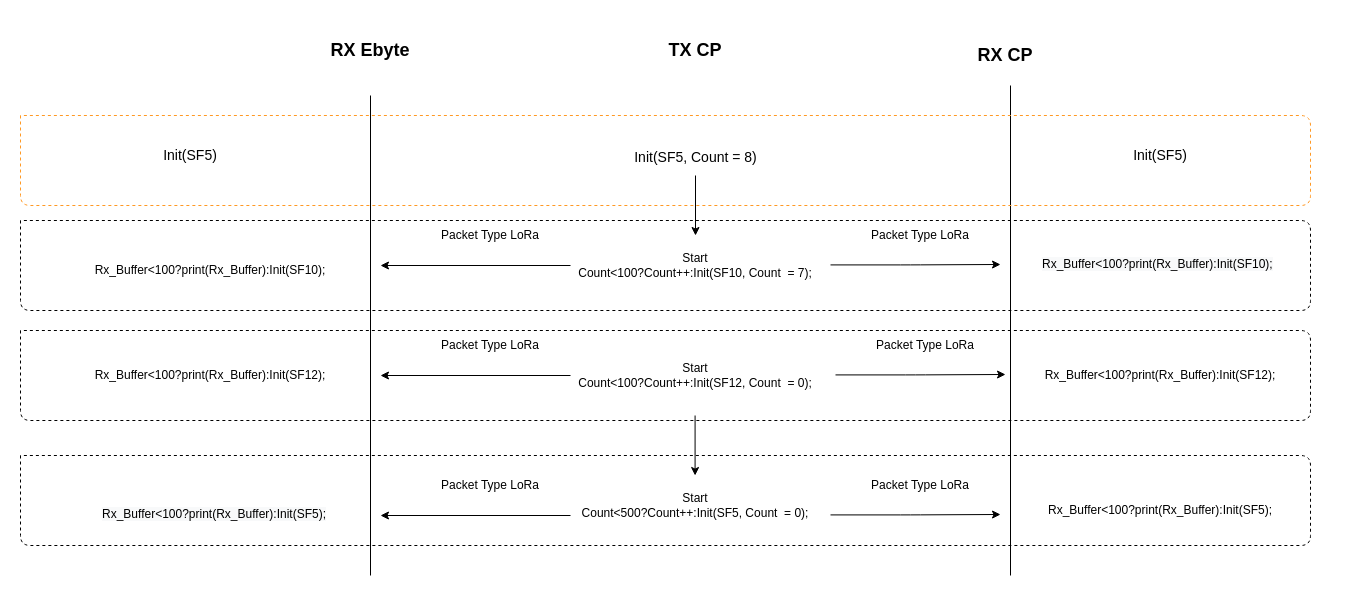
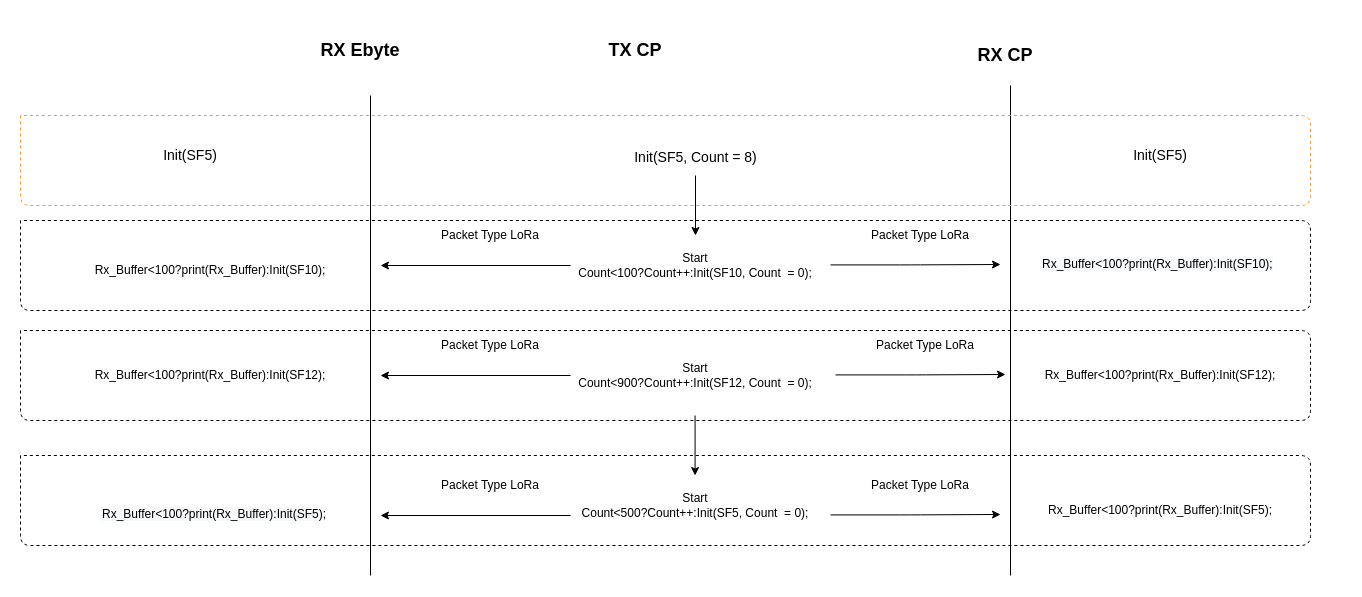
- <mxCell id="4" value="&lt;font style=&quot;font-size: 18px&quot;&gt;&lt;b&gt;RX Ebyte&lt;/b&gt;&lt;/font&gt;" style="text;html=1;strokeColor=none;fillColor=none;align=center;verticalAlign=middle;whiteSpace=wrap;rounded=0;" vertex="1" parent="1"><mxGeometry x="290" y="20" width="160" height="60" as="geometry" /></mxCell>
+ <mxCell id="4" value="&lt;font style=&quot;font-size: 18px&quot;&gt;&lt;b&gt;RX Ebyte&lt;/b&gt;&lt;/font&gt;" style="text;html=1;strokeColor=none;fillColor=none;align=center;verticalAlign=middle;whiteSpace=wrap;rounded=0;" vertex="1" parent="1"><mxGeometry x="280" y="20" width="160" height="60" as="geometry" /></mxCell>
- <mxCell id="6" value="&lt;font style=&quot;font-size: 18px&quot;&gt;&lt;b&gt;TX CP&lt;/b&gt;&lt;/font&gt;" style="text;html=1;strokeColor=none;fillColor=none;align=center;verticalAlign=middle;whiteSpace=wrap;rounded=0;" vertex="1" parent="1"><mxGeometry x="640" y="25" width="110" height="50" as="geometry" /></mxCell>
+ <mxCell id="6" value="&lt;font style=&quot;font-size: 18px&quot;&gt;&lt;b&gt;TX CP&lt;/b&gt;&lt;/font&gt;" style="text;html=1;strokeColor=none;fillColor=none;align=center;verticalAlign=middle;whiteSpace=wrap;rounded=0;" vertex="1" parent="1"><mxGeometry x="580" y="25" width="110" height="50" as="geometry" /></mxCell>
- <mxCell id="12" value="Start&lt;br&gt;Count&amp;lt;100?Count++:Init(SF10, Count&amp;nbsp; = 7);" style="text;html=1;strokeColor=none;fillColor=none;align=center;verticalAlign=middle;whiteSpace=wrap;rounded=0;" vertex="1" parent="1"><mxGeometry x="570" y="235" width="250" height="60" as="geometry" /></mxCell>
+ <mxCell id="12" value="Start&lt;br&gt;Count&amp;lt;100?Count++:Init(SF10, Count&amp;nbsp; = 0);" style="text;html=1;strokeColor=none;fillColor=none;align=center;verticalAlign=middle;whiteSpace=wrap;rounded=0;" vertex="1" parent="1"><mxGeometry x="570" y="235" width="250" height="60" as="geometry" /></mxCell>
- <mxCell id="19" value="Start&lt;br&gt;Count&amp;lt;100?Count++:Init(SF12, Count&amp;nbsp; = 0);" style="text;html=1;strokeColor=none;fillColor=none;align=center;verticalAlign=middle;whiteSpace=wrap;rounded=0;" vertex="1" parent="1"><mxGeometry x="570" y="345" width="250" height="60" as="geometry" /></mxCell>
+ <mxCell id="19" value="Start&lt;br&gt;Count&amp;lt;900?Count++:Init(SF12, Count&amp;nbsp; = 0);" style="text;html=1;strokeColor=none;fillColor=none;align=center;verticalAlign=middle;whiteSpace=wrap;rounded=0;" vertex="1" parent="1"><mxGeometry x="570" y="345" width="250" height="60" as="geometry" /></mxCell>
